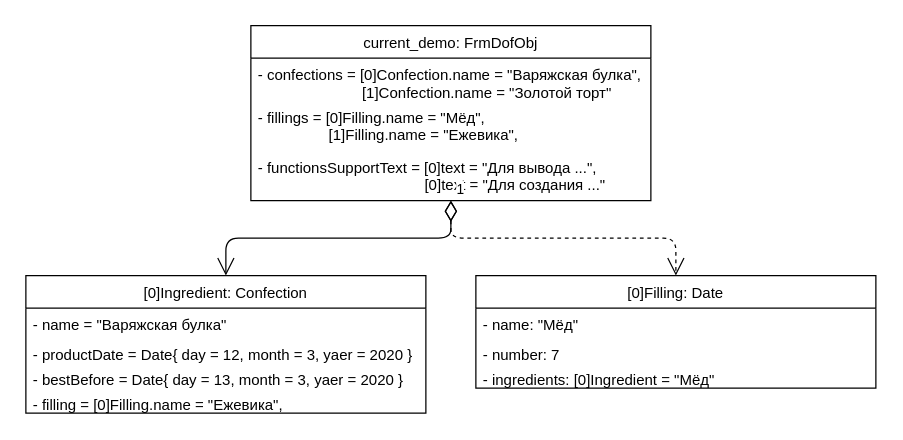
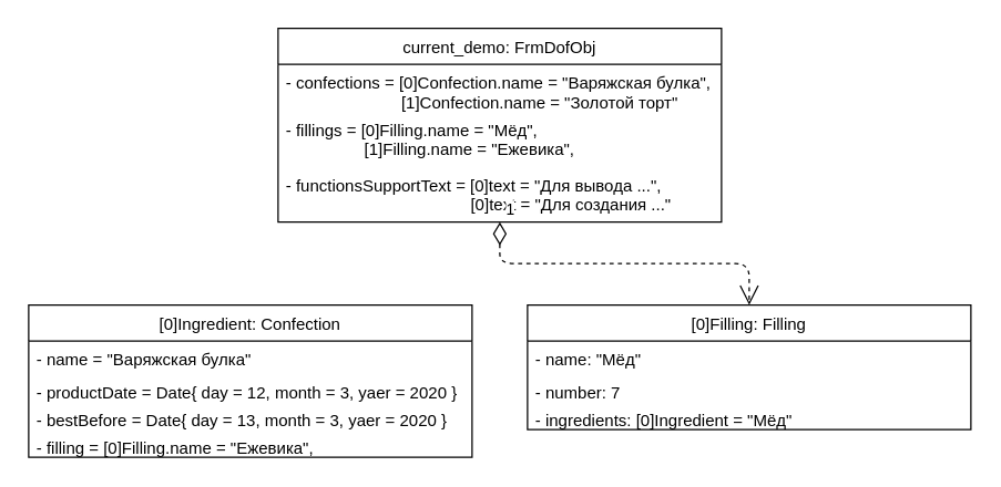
- <mxCell id="15" value="1" style="endArrow=open;html=1;endSize=12;startArrow=diamondThin;startSize=14;startFill=0;edgeStyle=orthogonalEdgeStyle;align=left;verticalAlign=bottom;" edge="1" parent="1" source="2" target="6"><mxGeometry x="-1" y="3" relative="1" as="geometry"><mxPoint x="400" y="350" as="sourcePoint" /><mxPoint x="560" y="350" as="targetPoint" /></mxGeometry></mxCell>
- <mxCell id="11" value="[0]Filling: Date" style="swimlane;fontStyle=0;childLayout=stackLayout;horizontal=1;startSize=26;fillColor=none;horizontalStack=0;resizeParent=1;resizeParentMax=0;resizeLast=0;collapsible=1;marginBottom=0;" vertex="1" parent="1"><mxGeometry x="380" y="220" width="320" height="90" as="geometry" /></mxCell>
+ <mxCell id="11" value="[0]Filling: Filling" style="swimlane;fontStyle=0;childLayout=stackLayout;horizontal=1;startSize=26;fillColor=none;horizontalStack=0;resizeParent=1;resizeParentMax=0;resizeLast=0;collapsible=1;marginBottom=0;" vertex="1" parent="1"><mxGeometry x="380" y="220" width="320" height="90" as="geometry" /></mxCell>
